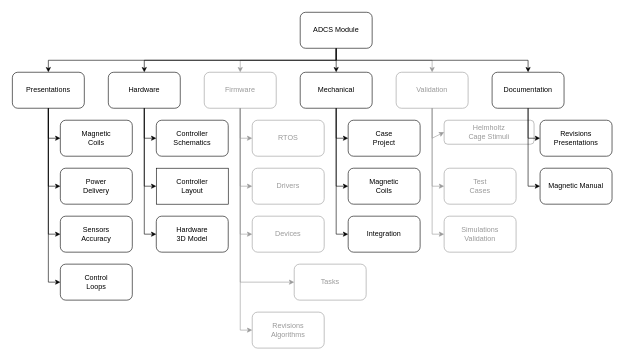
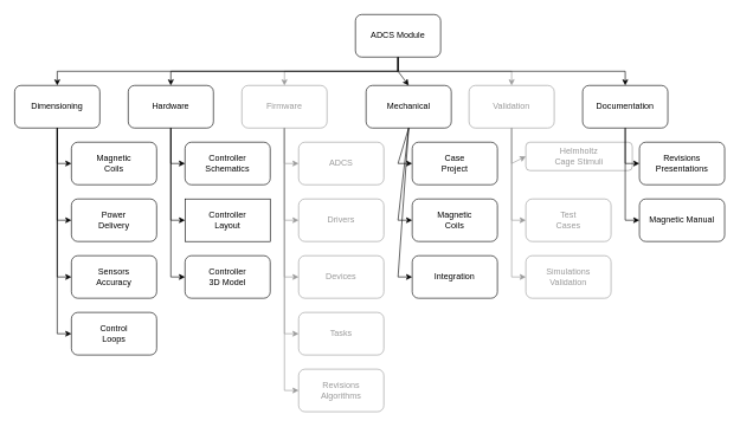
- <mxCell id="39" value="Presentations" style="rounded=1;whiteSpace=wrap;html=1;fillColor=none;" vertex="1" parent="1"><mxGeometry x="20" y="120" width="120" height="60" as="geometry" /></mxCell>
+ <mxCell id="39" value="Dimensioning" style="rounded=1;whiteSpace=wrap;html=1;fillColor=none;" vertex="1" parent="1"><mxGeometry x="20" y="120" width="120" height="60" as="geometry" /></mxCell>
- <mxCell id="5" value="Mechanical" style="rounded=1;whiteSpace=wrap;html=1;fillColor=none;" parent="1" vertex="1"><mxGeometry x="500" y="120" width="120" height="60" as="geometry" /></mxCell>
+ <mxCell id="5" value="Mechanical" style="rounded=1;whiteSpace=wrap;html=1;fillColor=none;" parent="1" vertex="1"><mxGeometry x="515" y="120" width="120" height="60" as="geometry" /></mxCell>
- <mxCell id="13" value="&lt;font color=&quot;#999999&quot;&gt;RTOS&lt;/font&gt;" style="rounded=1;whiteSpace=wrap;html=1;fillColor=none;strokeColor=#999999;" parent="1" vertex="1"><mxGeometry x="420" y="200" width="120" height="60" as="geometry" /></mxCell>
+ <mxCell id="13" value="&lt;font color=&quot;#999999&quot;&gt;ADCS&lt;/font&gt;" style="rounded=1;whiteSpace=wrap;html=1;fillColor=none;strokeColor=#999999;" parent="1" vertex="1"><mxGeometry x="420" y="200" width="120" height="60" as="geometry" /></mxCell>
- <mxCell id="12" value="Hardware&lt;br&gt;3D Model" style="rounded=1;whiteSpace=wrap;html=1;fillColor=none;" parent="1" vertex="1"><mxGeometry x="260" y="360" width="120" height="60" as="geometry" /></mxCell>
+ <mxCell id="12" value="Controller&lt;br&gt;3D Model" style="rounded=1;whiteSpace=wrap;html=1;fillColor=none;" parent="1" vertex="1"><mxGeometry x="260" y="360" width="120" height="60" as="geometry" /></mxCell>
- <mxCell id="22" value="&lt;font color=&quot;#999999&quot;&gt;Tasks&lt;/font&gt;" style="rounded=1;whiteSpace=wrap;html=1;fillColor=none;strokeColor=#999999;" parent="1" vertex="1"><mxGeometry x="490" y="440" width="120" height="60" as="geometry" /></mxCell>
+ <mxCell id="22" value="&lt;font color=&quot;#999999&quot;&gt;Tasks&lt;/font&gt;" style="rounded=1;whiteSpace=wrap;html=1;fillColor=none;strokeColor=#999999;" parent="1" vertex="1"><mxGeometry x="420" y="440" width="120" height="60" as="geometry" /></mxCell>
